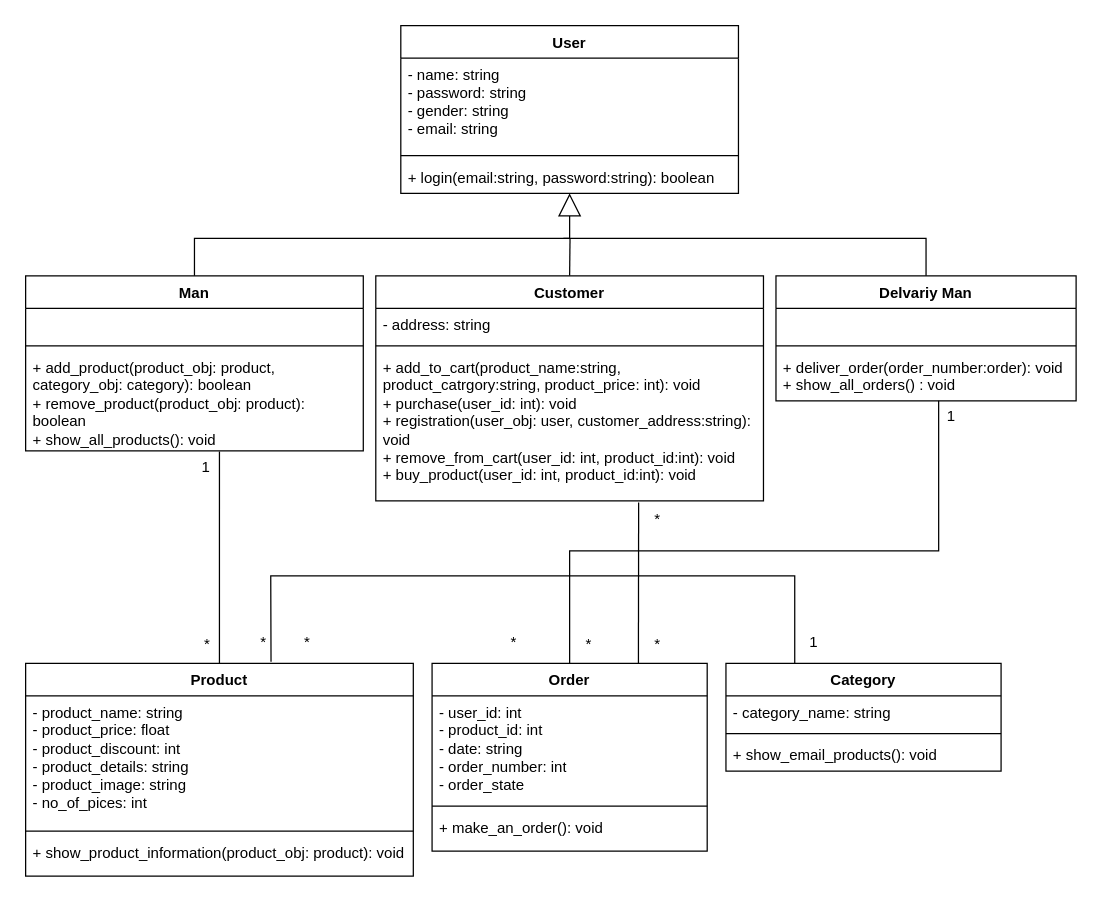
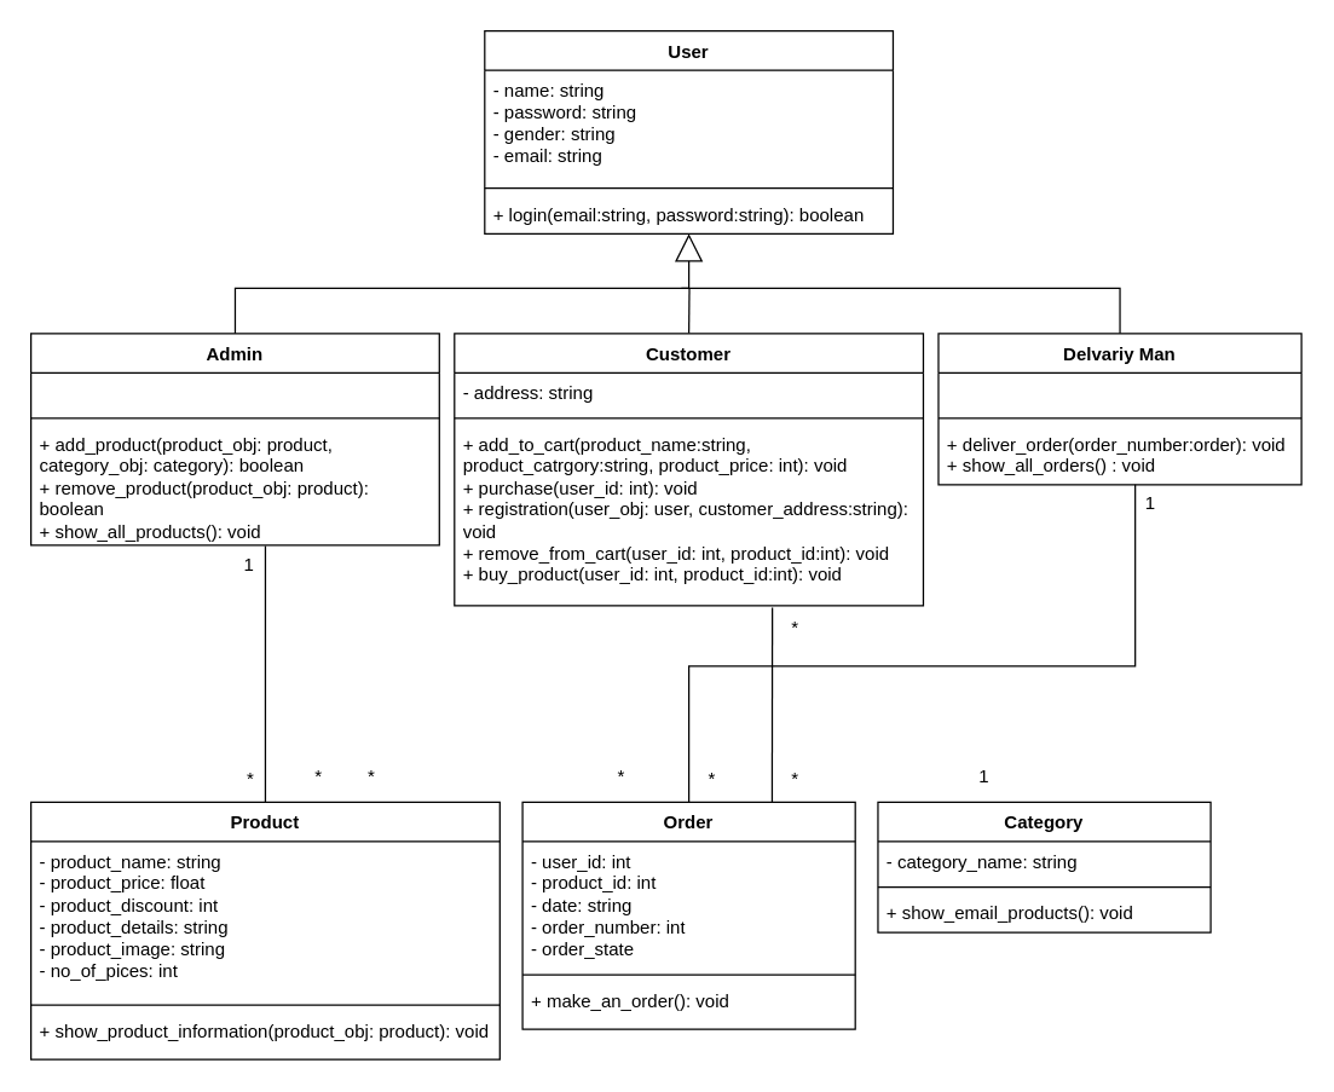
- <mxCell id="11" value="Man" style="swimlane;fontStyle=1;align=center;verticalAlign=top;childLayout=stackLayout;horizontal=1;startSize=26;horizontalStack=0;resizeParent=1;resizeParentMax=0;resizeLast=0;collapsible=1;marginBottom=0;whiteSpace=wrap;html=1;" parent="1" vertex="1"><mxGeometry x="20" y="220" width="270" height="140" as="geometry" /></mxCell>
+ <mxCell id="11" value="Admin" style="swimlane;fontStyle=1;align=center;verticalAlign=top;childLayout=stackLayout;horizontal=1;startSize=26;horizontalStack=0;resizeParent=1;resizeParentMax=0;resizeLast=0;collapsible=1;marginBottom=0;whiteSpace=wrap;html=1;" parent="1" vertex="1"><mxGeometry x="20" y="220" width="270" height="140" as="geometry" /></mxCell>
- <mxCell id="39" value="" style="endArrow=none;html=1;rounded=0;exitX=0.633;exitY=-0.008;exitDx=0;exitDy=0;exitPerimeter=0;entryX=0.25;entryY=0;entryDx=0;entryDy=0;endFill=0;startArrow=none;startFill=0;" parent="1" source="21" target="35" edge="1"><mxGeometry width="50" height="50" relative="1" as="geometry"><mxPoint x="410" y="610" as="sourcePoint" /><mxPoint x="216" y="440" as="targetPoint" /><Array as="points"><mxPoint x="216" y="460" /><mxPoint x="635" y="460" /></Array></mxGeometry></mxCell>
